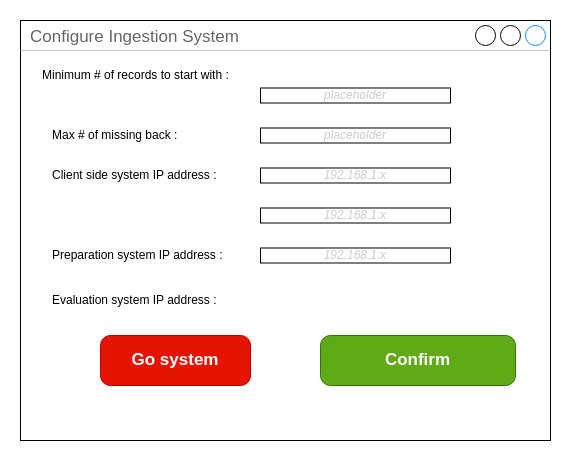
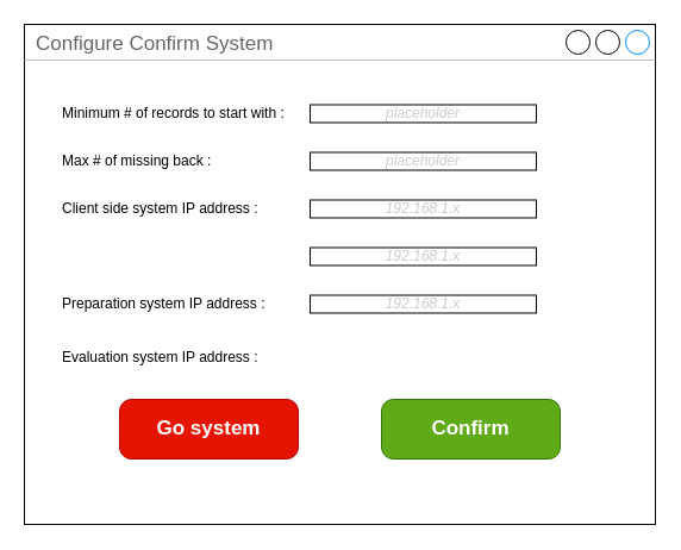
- <mxCell id="2" value="Configure Ingestion System" style="strokeWidth=1;shadow=0;dashed=0;align=center;html=1;shape=mxgraph.mockup.containers.window;align=left;verticalAlign=top;spacingLeft=8;strokeColor2=#008cff;strokeColor3=#c4c4c4;fontColor=#666666;mainText=;fontSize=17;labelBackgroundColor=none;whiteSpace=wrap;" vertex="1" parent="1"><mxGeometry x="20" y="20" width="530" height="420" as="geometry" /></mxCell>
+ <mxCell id="2" value="Configure Confirm System" style="strokeWidth=1;shadow=0;dashed=0;align=center;html=1;shape=mxgraph.mockup.containers.window;align=left;verticalAlign=top;spacingLeft=8;strokeColor2=#008cff;strokeColor3=#c4c4c4;fontColor=#666666;mainText=;fontSize=17;labelBackgroundColor=none;whiteSpace=wrap;" vertex="1" parent="1"><mxGeometry x="20" y="20" width="530" height="420" as="geometry" /></mxCell>
- <mxCell id="5" value="Minimum # of records to start with :" style="text;html=1;strokeColor=none;fillColor=none;align=left;verticalAlign=middle;whiteSpace=wrap;rounded=0;" vertex="1" parent="1"><mxGeometry x="40" y="60" width="210" height="30" as="geometry" /></mxCell>
+ <mxCell id="5" value="Minimum # of records to start with :" style="text;html=1;strokeColor=none;fillColor=none;align=left;verticalAlign=middle;whiteSpace=wrap;rounded=0;" vertex="1" parent="1"><mxGeometry x="50" y="80" width="210" height="30" as="geometry" /></mxCell>
- <mxCell id="3" value="Confirm" style="strokeWidth=1;shadow=0;dashed=0;align=center;html=1;shape=mxgraph.mockup.buttons.button;strokeColor=#2D7600;fontColor=#ffffff;mainText=;buttonStyle=round;fontSize=17;fontStyle=1;fillColor=#60a917;whiteSpace=wrap;" vertex="1" parent="1"><mxGeometry x="320" y="335" width="195" height="50" as="geometry" /></mxCell>
+ <mxCell id="3" value="Confirm" style="strokeWidth=1;shadow=0;dashed=0;align=center;html=1;shape=mxgraph.mockup.buttons.button;strokeColor=#2D7600;fontColor=#ffffff;mainText=;buttonStyle=round;fontSize=17;fontStyle=1;fillColor=#60a917;whiteSpace=wrap;" vertex="1" parent="1"><mxGeometry x="320" y="335" width="150" height="50" as="geometry" /></mxCell>
